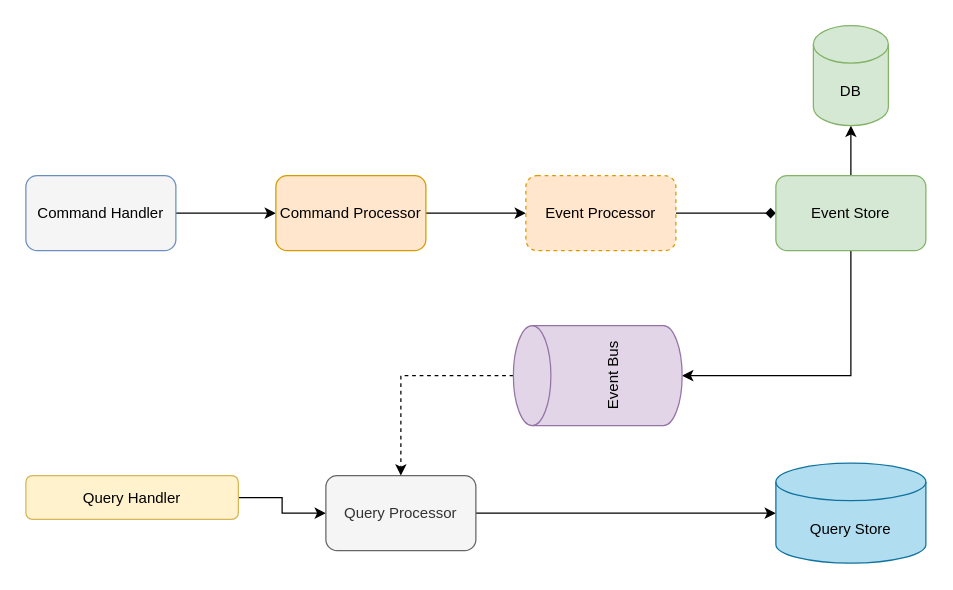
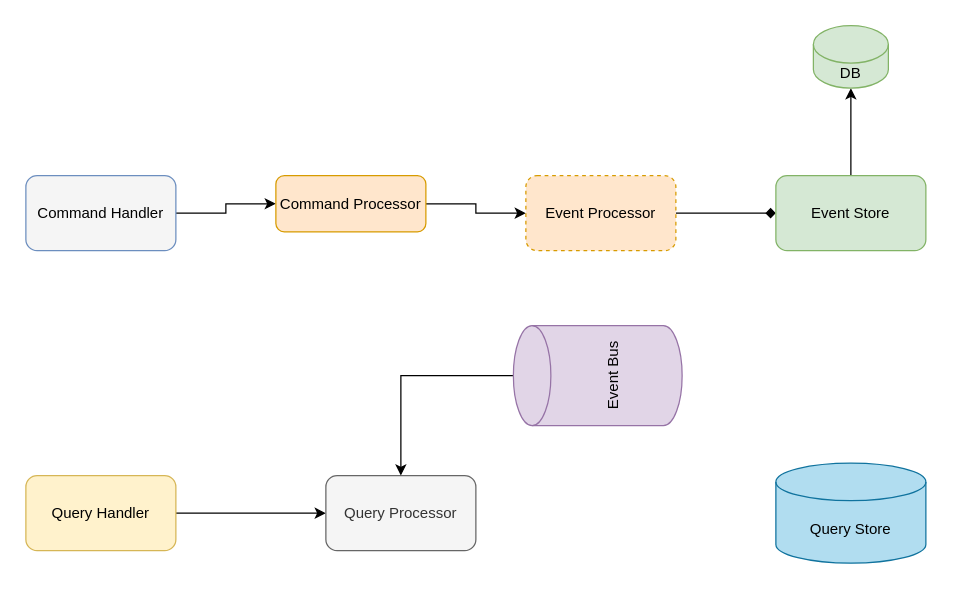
- <mxCell id="15" value="DB" style="shape=cylinder3;whiteSpace=wrap;html=1;boundedLbl=1;backgroundOutline=1;size=15;fillColor=#d5e8d4;strokeColor=#82b366;" vertex="1" parent="1"><mxGeometry x="650" width="60" height="80" as="geometry" y="20" /></mxCell>
+ <mxCell id="15" value="DB" style="shape=cylinder3;whiteSpace=wrap;html=1;boundedLbl=1;backgroundOutline=1;size=15;fillColor=#d5e8d4;strokeColor=#82b366;" vertex="1" parent="1"><mxGeometry x="650" y="20" width="60" height="50" as="geometry" /></mxCell>
- <mxCell id="9" value="Command Processor" style="rounded=1;whiteSpace=wrap;html=1;fillColor=#ffe6cc;strokeColor=#d79b00;" vertex="1" parent="1"><mxGeometry x="220" y="140" width="120" height="60" as="geometry" /></mxCell>
+ <mxCell id="9" value="Command Processor" style="rounded=1;whiteSpace=wrap;html=1;fillColor=#ffe6cc;strokeColor=#d79b00;" vertex="1" parent="1"><mxGeometry x="220" y="140" width="120" height="45" as="geometry" /></mxCell>
- <mxCell id="16" style="edgeStyle=orthogonalEdgeStyle;rounded=0;orthogonalLoop=1;jettySize=auto;html=1;entryX=0.5;entryY=0;entryDx=0;entryDy=0;exitX=0.5;exitY=0;exitDx=0;exitDy=0;exitPerimeter=0;dashed=1;" edge="1" parent="1" source="17" target="7"><mxGeometry relative="1" as="geometry" /></mxCell>
+ <mxCell id="16" style="edgeStyle=orthogonalEdgeStyle;rounded=0;orthogonalLoop=1;jettySize=auto;html=1;entryX=0.5;entryY=0;entryDx=0;entryDy=0;exitX=0.5;exitY=0;exitDx=0;exitDy=0;exitPerimeter=0;" edge="1" parent="1" source="17" target="7"><mxGeometry relative="1" as="geometry" /></mxCell>
- <mxCell id="13" style="edgeStyle=orthogonalEdgeStyle;rounded=0;orthogonalLoop=1;jettySize=auto;html=1;entryX=0.5;entryY=1;entryDx=0;entryDy=0;entryPerimeter=0;exitX=0.5;exitY=1;exitDx=0;exitDy=0;" edge="1" parent="1" source="14" target="17"><mxGeometry relative="1" as="geometry"><Array as="points"><mxPoint x="680" y="300" /></Array></mxGeometry></mxCell>
- <mxCell id="5" value="Query Handler" style="rounded=1;whiteSpace=wrap;html=1;fillColor=#fff2cc;strokeColor=#d6b656;" vertex="1" parent="1"><mxGeometry x="20" y="380" width="170" height="35" as="geometry" /></mxCell>
+ <mxCell id="5" value="Query Handler" style="rounded=1;whiteSpace=wrap;html=1;fillColor=#fff2cc;strokeColor=#d6b656;" vertex="1" parent="1"><mxGeometry x="20" y="380" width="120" height="60" as="geometry" /></mxCell>
- <mxCell id="6" style="edgeStyle=orthogonalEdgeStyle;rounded=0;orthogonalLoop=1;jettySize=auto;html=1;entryX=0;entryY=0.5;entryDx=0;entryDy=0;entryPerimeter=0;" edge="1" parent="1" source="7" target="18"><mxGeometry relative="1" as="geometry" /></mxCell>
